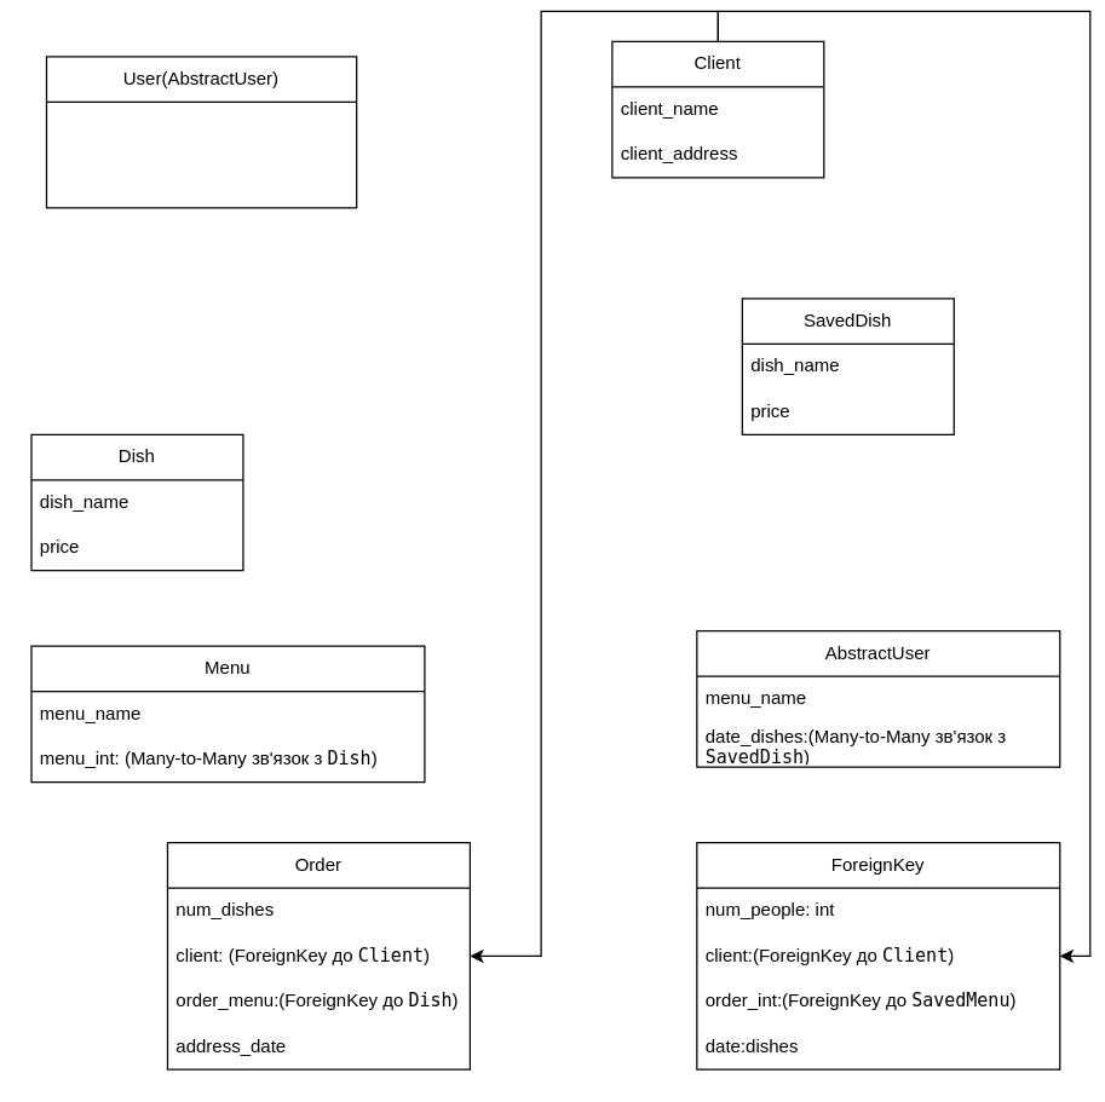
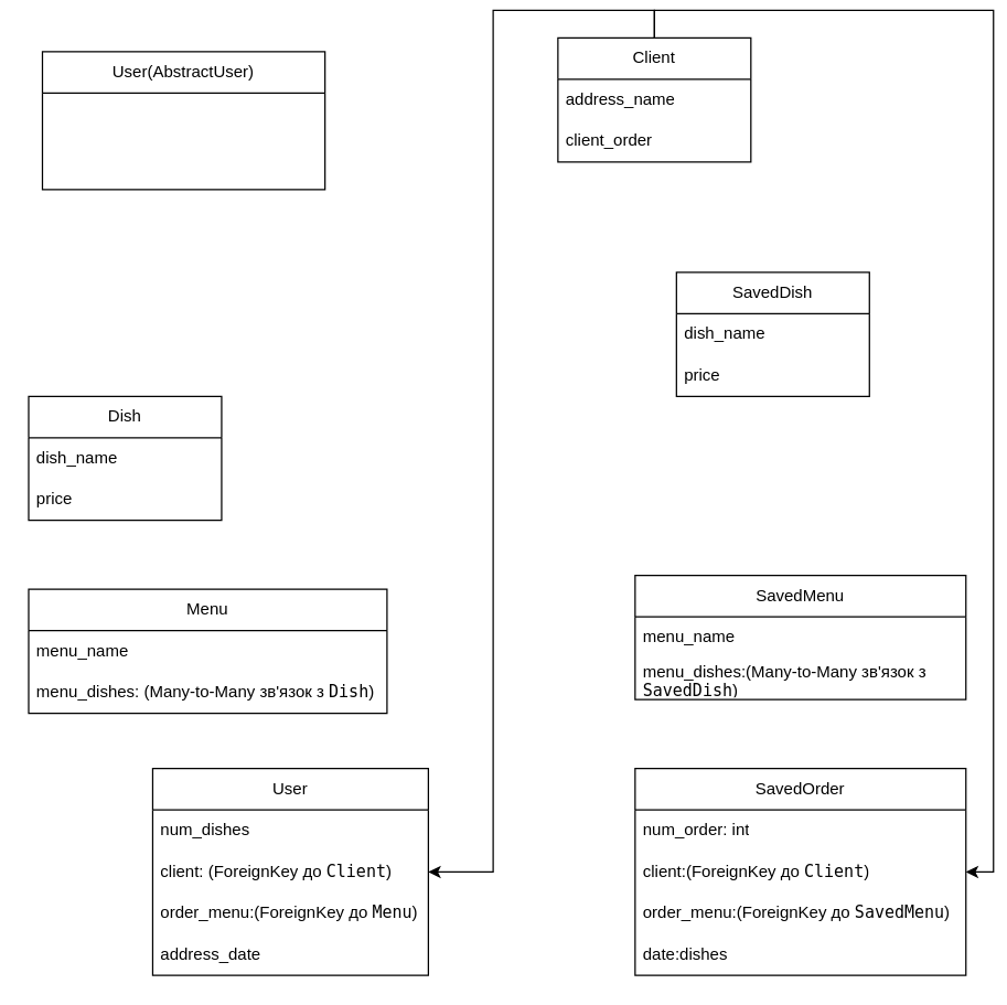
- <mxCell id="3" value="client_name" style="text;strokeColor=none;fillColor=none;align=left;verticalAlign=middle;spacingLeft=4;spacingRight=4;overflow=hidden;points=[[0,0.5],[1,0.5]];portConstraint=eastwest;rotatable=0;whiteSpace=wrap;html=1;" vertex="1" parent="2"><mxGeometry y="30" width="140" height="30" as="geometry" /></mxCell>
+ <mxCell id="3" value="address_name" style="text;strokeColor=none;fillColor=none;align=left;verticalAlign=middle;spacingLeft=4;spacingRight=4;overflow=hidden;points=[[0,0.5],[1,0.5]];portConstraint=eastwest;rotatable=0;whiteSpace=wrap;html=1;" vertex="1" parent="2"><mxGeometry y="30" width="140" height="30" as="geometry" /></mxCell>
- <mxCell id="4" value="client_address" style="text;strokeColor=none;fillColor=none;align=left;verticalAlign=middle;spacingLeft=4;spacingRight=4;overflow=hidden;points=[[0,0.5],[1,0.5]];portConstraint=eastwest;rotatable=0;whiteSpace=wrap;html=1;" vertex="1" parent="2"><mxGeometry y="60" width="140" height="30" as="geometry" /></mxCell>
+ <mxCell id="4" value="client_order" style="text;strokeColor=none;fillColor=none;align=left;verticalAlign=middle;spacingLeft=4;spacingRight=4;overflow=hidden;points=[[0,0.5],[1,0.5]];portConstraint=eastwest;rotatable=0;whiteSpace=wrap;html=1;" vertex="1" parent="2"><mxGeometry y="60" width="140" height="30" as="geometry" /></mxCell>
- <mxCell id="15" value="AbstractUser" style="swimlane;fontStyle=0;childLayout=stackLayout;horizontal=1;startSize=30;horizontalStack=0;resizeParent=1;resizeParentMax=0;resizeLast=0;collapsible=1;marginBottom=0;whiteSpace=wrap;html=1;" vertex="1" parent="1"><mxGeometry x="460" y="410" width="240" height="90" as="geometry" /></mxCell>
+ <mxCell id="15" value="SavedMenu" style="swimlane;fontStyle=0;childLayout=stackLayout;horizontal=1;startSize=30;horizontalStack=0;resizeParent=1;resizeParentMax=0;resizeLast=0;collapsible=1;marginBottom=0;whiteSpace=wrap;html=1;" vertex="1" parent="1"><mxGeometry x="460" y="410" width="240" height="90" as="geometry" /></mxCell>
- <mxCell id="17" value="date_dishes:(Many-to-Many зв'язок з &lt;code&gt;SavedDish&lt;/code&gt;)" style="text;strokeColor=none;fillColor=none;align=left;verticalAlign=middle;spacingLeft=4;spacingRight=4;overflow=hidden;points=[[0,0.5],[1,0.5]];portConstraint=eastwest;rotatable=0;whiteSpace=wrap;html=1;" vertex="1" parent="15"><mxGeometry y="60" width="240" height="30" as="geometry" /></mxCell>
+ <mxCell id="17" value="menu_dishes:(Many-to-Many зв'язок з &lt;code&gt;SavedDish&lt;/code&gt;)" style="text;strokeColor=none;fillColor=none;align=left;verticalAlign=middle;spacingLeft=4;spacingRight=4;overflow=hidden;points=[[0,0.5],[1,0.5]];portConstraint=eastwest;rotatable=0;whiteSpace=wrap;html=1;" vertex="1" parent="15"><mxGeometry y="60" width="240" height="30" as="geometry" /></mxCell>
- <mxCell id="14" value="menu_int: (Many-to-Many зв'язок з &lt;code&gt;Dish&lt;/code&gt;)" style="text;strokeColor=none;fillColor=none;align=left;verticalAlign=middle;spacingLeft=4;spacingRight=4;overflow=hidden;points=[[0,0.5],[1,0.5]];portConstraint=eastwest;rotatable=0;whiteSpace=wrap;html=1;" vertex="1" parent="12"><mxGeometry y="60" width="260" height="30" as="geometry" /></mxCell>
+ <mxCell id="14" value="menu_dishes: (Many-to-Many зв'язок з &lt;code&gt;Dish&lt;/code&gt;)" style="text;strokeColor=none;fillColor=none;align=left;verticalAlign=middle;spacingLeft=4;spacingRight=4;overflow=hidden;points=[[0,0.5],[1,0.5]];portConstraint=eastwest;rotatable=0;whiteSpace=wrap;html=1;" vertex="1" parent="12"><mxGeometry y="60" width="260" height="30" as="geometry" /></mxCell>
- <mxCell id="18" value="Order" style="swimlane;fontStyle=0;childLayout=stackLayout;horizontal=1;startSize=30;horizontalStack=0;resizeParent=1;resizeParentMax=0;resizeLast=0;collapsible=1;marginBottom=0;whiteSpace=wrap;html=1;" vertex="1" parent="1"><mxGeometry x="110" y="550" width="200" height="150" as="geometry" /></mxCell>
+ <mxCell id="18" value="User" style="swimlane;fontStyle=0;childLayout=stackLayout;horizontal=1;startSize=30;horizontalStack=0;resizeParent=1;resizeParentMax=0;resizeLast=0;collapsible=1;marginBottom=0;whiteSpace=wrap;html=1;" vertex="1" parent="1"><mxGeometry x="110" y="550" width="200" height="150" as="geometry" /></mxCell>
- <mxCell id="23" value="ForeignKey" style="swimlane;fontStyle=0;childLayout=stackLayout;horizontal=1;startSize=30;horizontalStack=0;resizeParent=1;resizeParentMax=0;resizeLast=0;collapsible=1;marginBottom=0;whiteSpace=wrap;html=1;movable=1;resizable=1;rotatable=1;deletable=1;editable=1;locked=0;connectable=1;" vertex="1" parent="1"><mxGeometry x="460" y="550" width="240" height="150" as="geometry" /></mxCell>
+ <mxCell id="23" value="SavedOrder" style="swimlane;fontStyle=0;childLayout=stackLayout;horizontal=1;startSize=30;horizontalStack=0;resizeParent=1;resizeParentMax=0;resizeLast=0;collapsible=1;marginBottom=0;whiteSpace=wrap;html=1;movable=1;resizable=1;rotatable=1;deletable=1;editable=1;locked=0;connectable=1;" vertex="1" parent="1"><mxGeometry x="460" y="550" width="240" height="150" as="geometry" /></mxCell>
- <mxCell id="24" value="num_people: int" style="text;strokeColor=none;fillColor=none;align=left;verticalAlign=middle;spacingLeft=4;spacingRight=4;overflow=hidden;points=[[0,0.5],[1,0.5]];portConstraint=eastwest;rotatable=0;whiteSpace=wrap;html=1;" vertex="1" parent="23"><mxGeometry y="30" width="240" height="30" as="geometry" /></mxCell>
+ <mxCell id="24" value="num_order: int" style="text;strokeColor=none;fillColor=none;align=left;verticalAlign=middle;spacingLeft=4;spacingRight=4;overflow=hidden;points=[[0,0.5],[1,0.5]];portConstraint=eastwest;rotatable=0;whiteSpace=wrap;html=1;" vertex="1" parent="23"><mxGeometry y="30" width="240" height="30" as="geometry" /></mxCell>
- <mxCell id="21" value="order_menu:(ForeignKey до &lt;code&gt;Dish&lt;/code&gt;)" style="text;strokeColor=none;fillColor=none;align=left;verticalAlign=middle;spacingLeft=4;spacingRight=4;overflow=hidden;points=[[0,0.5],[1,0.5]];portConstraint=eastwest;rotatable=0;whiteSpace=wrap;html=1;" vertex="1" parent="18"><mxGeometry y="90" width="200" height="30" as="geometry" /></mxCell>
+ <mxCell id="21" value="order_menu:(ForeignKey до &lt;code&gt;Menu&lt;/code&gt;)" style="text;strokeColor=none;fillColor=none;align=left;verticalAlign=middle;spacingLeft=4;spacingRight=4;overflow=hidden;points=[[0,0.5],[1,0.5]];portConstraint=eastwest;rotatable=0;whiteSpace=wrap;html=1;" vertex="1" parent="18"><mxGeometry y="90" width="200" height="30" as="geometry" /></mxCell>
- <mxCell id="26" value="order_int:(ForeignKey до &lt;code&gt;SavedMenu&lt;/code&gt;)" style="text;strokeColor=none;fillColor=none;align=left;verticalAlign=middle;spacingLeft=4;spacingRight=4;overflow=hidden;points=[[0,0.5],[1,0.5]];portConstraint=eastwest;rotatable=0;whiteSpace=wrap;html=1;" vertex="1" parent="23"><mxGeometry y="90" width="240" height="30" as="geometry" /></mxCell>
+ <mxCell id="26" value="order_menu:(ForeignKey до &lt;code&gt;SavedMenu&lt;/code&gt;)" style="text;strokeColor=none;fillColor=none;align=left;verticalAlign=middle;spacingLeft=4;spacingRight=4;overflow=hidden;points=[[0,0.5],[1,0.5]];portConstraint=eastwest;rotatable=0;whiteSpace=wrap;html=1;" vertex="1" parent="23"><mxGeometry y="90" width="240" height="30" as="geometry" /></mxCell>
